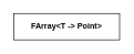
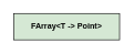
- <mxCell id="2" value="&lt;b&gt;FArray&amp;lt;T -&amp;gt; Point&amp;gt;&lt;/b&gt;" style="fontStyle=0;html=1;whiteSpace=wrap;" vertex="1" parent="1"><mxGeometry width="160" height="40" as="geometry" x="20" y="20" /></mxCell>
+ <mxCell id="2" value="&lt;b&gt;FArray&amp;lt;T -&amp;gt; Point&amp;gt;&lt;/b&gt;" style="fontStyle=0;html=1;whiteSpace=wrap;fillColor=#d5e8d4;" vertex="1" parent="1"><mxGeometry width="160" height="40" as="geometry" x="20" y="20" /></mxCell>
